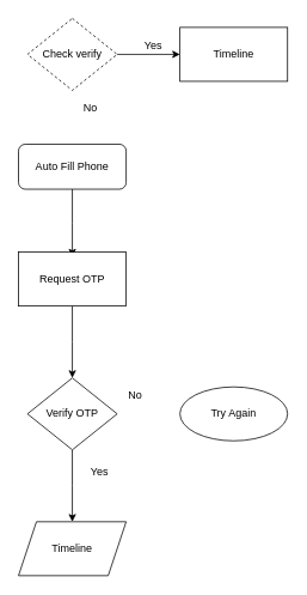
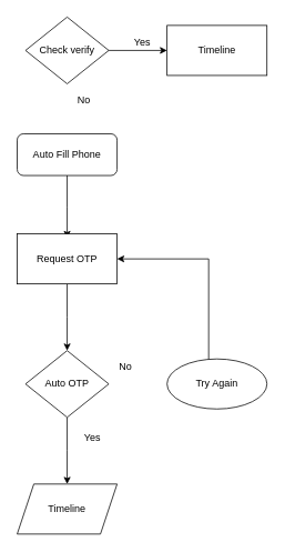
- <mxCell id="3" value="Check verify" style="rhombus;whiteSpace=wrap;html=1;dashed=1;" vertex="1" parent="1"><mxGeometry x="30" y="20" width="100" height="80" as="geometry" /></mxCell>
+ <mxCell id="3" value="Check verify" style="rhombus;whiteSpace=wrap;html=1;" vertex="1" parent="1"><mxGeometry x="30" y="20" width="100" height="80" as="geometry" /></mxCell>
+ <mxCell id="11" value="" style="edgeStyle=orthogonalEdgeStyle;rounded=0;orthogonalLoop=1;jettySize=auto;html=1;entryX=1;entryY=0.5;entryDx=0;entryDy=0;" edge="1" parent="1" source="12" target="7"><mxGeometry relative="1" as="geometry"><mxPoint x="260" y="350" as="targetPoint" /><Array as="points"><mxPoint x="250" y="310" /></Array></mxGeometry></mxCell>
- <mxCell id="9" value="Verify OTP" style="rhombus;whiteSpace=wrap;html=1;" vertex="1" parent="1"><mxGeometry x="30" y="420" width="100" height="80" as="geometry" /></mxCell>
+ <mxCell id="9" value="Auto OTP" style="rhombus;whiteSpace=wrap;html=1;" vertex="1" parent="1"><mxGeometry x="30" y="420" width="100" height="80" as="geometry" /></mxCell>
